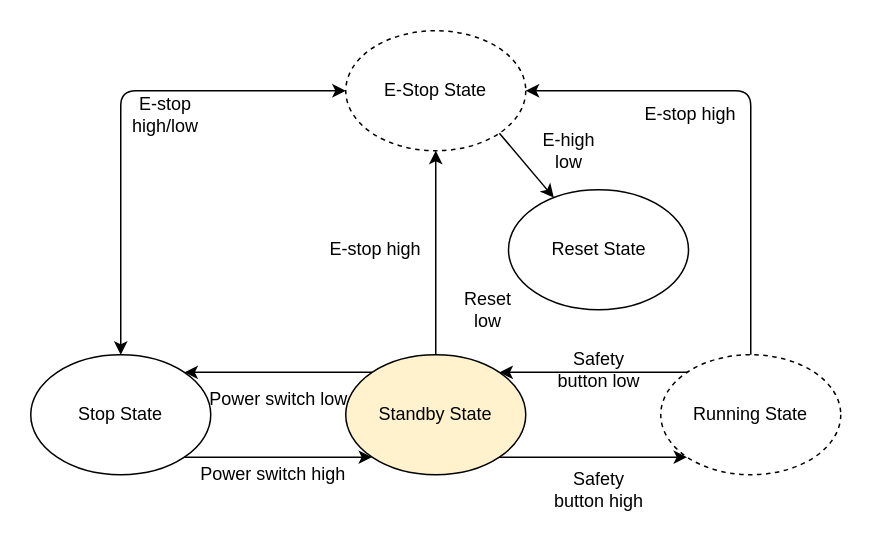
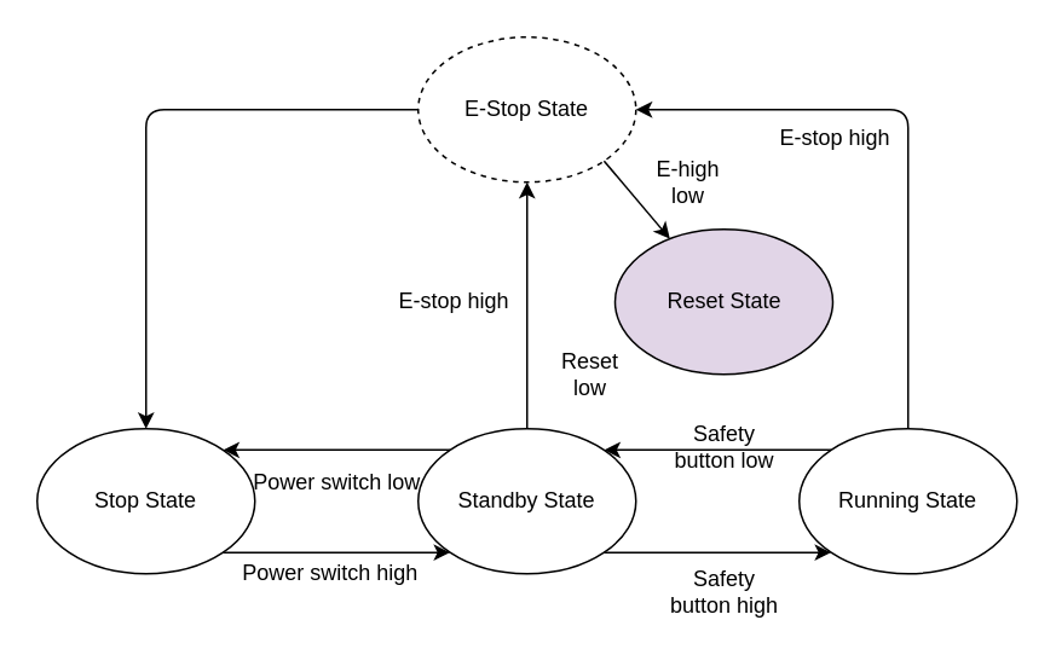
- <mxCell id="16" value="" style="endArrow=classic;startArrow=classic;html=1;exitX=0.5;exitY=0;exitDx=0;exitDy=0;entryX=0;entryY=0.5;entryDx=0;entryDy=0;" parent="1" source="2" target="13" edge="1"><mxGeometry width="50" height="50" relative="1" as="geometry"><mxPoint x="140" y="226" as="sourcePoint" /><mxPoint x="225" y="156" as="targetPoint" /><Array as="points"><mxPoint x="80" y="60" /></Array></mxGeometry></mxCell>
+ <mxCell id="16" value="" style="endArrow=none;startArrow=classic;html=1;exitX=0.5;exitY=0;exitDx=0;exitDy=0;entryX=0;entryY=0.5;entryDx=0;entryDy=0;" parent="1" source="2" target="13" edge="1"><mxGeometry width="50" height="50" relative="1" as="geometry"><mxPoint x="140" y="226" as="sourcePoint" /><mxPoint x="225" y="156" as="targetPoint" /><Array as="points"><mxPoint x="80" y="60" /></Array></mxGeometry></mxCell>
- <mxCell id="17" value="E-stop high/low" style="text;html=1;strokeColor=none;fillColor=none;align=center;verticalAlign=middle;whiteSpace=wrap;rounded=0;" parent="1" vertex="1"><mxGeometry x="70" y="66" width="80" height="20" as="geometry" /></mxCell>
- <mxCell id="18" value="Reset State" style="ellipse;whiteSpace=wrap;html=1;" vertex="1" parent="1"><mxGeometry x="338.5" y="126" width="120" height="80" as="geometry" /></mxCell>
+ <mxCell id="18" value="Reset State" style="ellipse;whiteSpace=wrap;html=1;fillColor=#e1d5e7;" vertex="1" parent="1"><mxGeometry x="338.5" y="126" width="120" height="80" as="geometry" /></mxCell>
- <mxCell id="3" value="Standby State" style="ellipse;whiteSpace=wrap;html=1;fillColor=#fff2cc;" parent="1" vertex="1"><mxGeometry x="230" y="236" width="120" height="80" as="geometry" /></mxCell>
+ <mxCell id="3" value="Standby State" style="ellipse;whiteSpace=wrap;html=1;" parent="1" vertex="1"><mxGeometry x="230" y="236" width="120" height="80" as="geometry" /></mxCell>
- <mxCell id="4" value="Running State" style="ellipse;whiteSpace=wrap;html=1;dashed=1;" parent="1" vertex="1"><mxGeometry x="440" y="236" width="120" height="80" as="geometry" /></mxCell>
+ <mxCell id="4" value="Running State" style="ellipse;whiteSpace=wrap;html=1;" parent="1" vertex="1"><mxGeometry x="440" y="236" width="120" height="80" as="geometry" /></mxCell>
